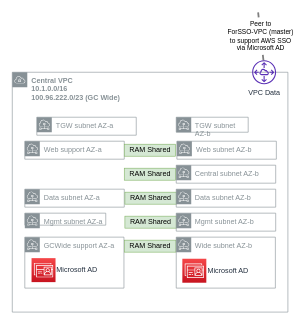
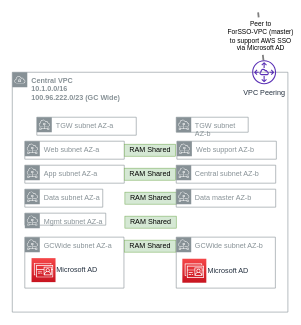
- <mxCell id="22" value="VPC Data" style="outlineConnect=0;fontColor=#232F3E;gradientColor=none;fillColor=#5A30B5;strokeColor=none;dashed=0;verticalLabelPosition=bottom;verticalAlign=top;align=center;html=1;fontSize=12;fontStyle=0;aspect=fixed;pointerEvents=1;shape=mxgraph.aws4.peering;shadow=0;labelPosition=center;" vertex="1" parent="1"><mxGeometry x="420" y="100" width="40" height="40" as="geometry" /></mxCell>
+ <mxCell id="22" value="VPC Peering" style="outlineConnect=0;fontColor=#232F3E;gradientColor=none;fillColor=#5A30B5;strokeColor=none;dashed=0;verticalLabelPosition=bottom;verticalAlign=top;align=center;html=1;fontSize=12;fontStyle=0;aspect=fixed;pointerEvents=1;shape=mxgraph.aws4.peering;shadow=0;labelPosition=center;" vertex="1" parent="1"><mxGeometry x="420" y="100" width="40" height="40" as="geometry" /></mxCell>
- <mxCell id="3" value="Web support AZ-a" style="outlineConnect=0;gradientColor=none;html=1;whiteSpace=wrap;fontSize=12;fontStyle=0;shape=mxgraph.aws4.group;grIcon=mxgraph.aws4.group_subnet;strokeColor=#879196;fillColor=none;verticalAlign=top;align=left;spacingLeft=30;fontColor=#879196;dashed=0;" vertex="1" parent="1"><mxGeometry x="40.868" y="235" width="165.877" height="30" as="geometry" /></mxCell>
+ <mxCell id="3" value="Web subnet AZ-a" style="outlineConnect=0;gradientColor=none;html=1;whiteSpace=wrap;fontSize=12;fontStyle=0;shape=mxgraph.aws4.group;grIcon=mxgraph.aws4.group_subnet;strokeColor=#879196;fillColor=none;verticalAlign=top;align=left;spacingLeft=30;fontColor=#879196;dashed=0;" vertex="1" parent="1"><mxGeometry x="40.868" y="235" width="165.877" height="30" as="geometry" /></mxCell>
- <mxCell id="15" value="Web subnet AZ-b" style="outlineConnect=0;gradientColor=none;html=1;whiteSpace=wrap;fontSize=12;fontStyle=0;shape=mxgraph.aws4.group;grIcon=mxgraph.aws4.group_subnet;strokeColor=#879196;fillColor=none;verticalAlign=top;align=left;spacingLeft=30;fontColor=#879196;dashed=0;" vertex="1" parent="1"><mxGeometry x="294.5" y="235" width="165.877" height="30" as="geometry" /></mxCell>
+ <mxCell id="15" value="Web support AZ-b" style="outlineConnect=0;gradientColor=none;html=1;whiteSpace=wrap;fontSize=12;fontStyle=0;shape=mxgraph.aws4.group;grIcon=mxgraph.aws4.group_subnet;strokeColor=#879196;fillColor=none;verticalAlign=top;align=left;spacingLeft=30;fontColor=#879196;dashed=0;" vertex="1" parent="1"><mxGeometry x="294.5" y="235" width="165.877" height="30" as="geometry" /></mxCell>
+ <mxCell id="4" value="App subnet AZ-a" style="outlineConnect=0;gradientColor=none;html=1;whiteSpace=wrap;fontSize=12;fontStyle=0;shape=mxgraph.aws4.group;grIcon=mxgraph.aws4.group_subnet;strokeColor=#879196;fillColor=none;verticalAlign=top;align=left;spacingLeft=30;fontColor=#879196;dashed=0;" vertex="1" parent="1"><mxGeometry x="40.868" y="275" width="165.877" height="30" as="geometry" /></mxCell>
- <mxCell id="5" value="Data subnet AZ-a" style="outlineConnect=0;gradientColor=none;html=1;whiteSpace=wrap;fontSize=12;fontStyle=0;shape=mxgraph.aws4.group;grIcon=mxgraph.aws4.group_subnet;strokeColor=#879196;fillColor=none;verticalAlign=top;align=left;spacingLeft=30;fontColor=#879196;dashed=0;" vertex="1" parent="1"><mxGeometry x="40.868" y="315" width="165.877" height="30" as="geometry" /></mxCell>
+ <mxCell id="5" value="Data subnet AZ-a" style="outlineConnect=0;gradientColor=none;html=1;whiteSpace=wrap;fontSize=12;fontStyle=0;shape=mxgraph.aws4.group;grIcon=mxgraph.aws4.group_subnet;strokeColor=#879196;fillColor=none;verticalAlign=top;align=left;spacingLeft=30;fontColor=#879196;dashed=0;" vertex="1" parent="1"><mxGeometry x="40.868" y="315" width="130" height="30" as="geometry" /></mxCell>
- <mxCell id="17" value="Data subnet AZ-b" style="outlineConnect=0;gradientColor=none;html=1;whiteSpace=wrap;fontSize=12;fontStyle=0;shape=mxgraph.aws4.group;grIcon=mxgraph.aws4.group_subnet;strokeColor=#879196;fillColor=none;verticalAlign=top;align=left;spacingLeft=30;fontColor=#879196;dashed=0;" vertex="1" parent="1"><mxGeometry x="293.43" y="315" width="165.877" height="30" as="geometry" /></mxCell>
+ <mxCell id="17" value="Data master AZ-b" style="outlineConnect=0;gradientColor=none;html=1;whiteSpace=wrap;fontSize=12;fontStyle=0;shape=mxgraph.aws4.group;grIcon=mxgraph.aws4.group_subnet;strokeColor=#879196;fillColor=none;verticalAlign=top;align=left;spacingLeft=30;fontColor=#879196;dashed=0;" vertex="1" parent="1"><mxGeometry x="293.43" y="315" width="165.877" height="30" as="geometry" /></mxCell>
- <mxCell id="18" value="Mgmt subnet AZ-b" style="outlineConnect=0;gradientColor=none;html=1;whiteSpace=wrap;fontSize=12;fontStyle=0;shape=mxgraph.aws4.group;grIcon=mxgraph.aws4.group_subnet;strokeColor=#879196;fillColor=none;verticalAlign=top;align=left;spacingLeft=30;fontColor=#879196;dashed=0;" vertex="1" parent="1"><mxGeometry x="293.43" y="355" width="165.877" height="30" as="geometry" /></mxCell>
- <mxCell id="12" value="GCWide support AZ-a" style="outlineConnect=0;gradientColor=none;html=1;whiteSpace=wrap;fontSize=12;fontStyle=0;shape=mxgraph.aws4.group;grIcon=mxgraph.aws4.group_subnet;strokeColor=#879196;fillColor=none;verticalAlign=top;align=left;spacingLeft=30;fontColor=#879196;dashed=0;" vertex="1" parent="1"><mxGeometry x="40.868" y="395" width="165.342" height="85" as="geometry" /></mxCell>
+ <mxCell id="12" value="GCWide subnet AZ-a" style="outlineConnect=0;gradientColor=none;html=1;whiteSpace=wrap;fontSize=12;fontStyle=0;shape=mxgraph.aws4.group;grIcon=mxgraph.aws4.group_subnet;strokeColor=#879196;fillColor=none;verticalAlign=top;align=left;spacingLeft=30;fontColor=#879196;dashed=0;" vertex="1" parent="1"><mxGeometry x="40.868" y="395" width="165.342" height="85" as="geometry" /></mxCell>
- <mxCell id="19" value="Wide subnet AZ-b" style="outlineConnect=0;gradientColor=none;html=1;whiteSpace=wrap;fontSize=12;fontStyle=0;shape=mxgraph.aws4.group;grIcon=mxgraph.aws4.group_subnet;strokeColor=#879196;fillColor=none;verticalAlign=top;align=left;spacingLeft=30;fontColor=#879196;dashed=0;" vertex="1" parent="1"><mxGeometry x="293.43" y="395" width="165.342" height="85" as="geometry" /></mxCell>
+ <mxCell id="19" value="GCWide subnet AZ-b" style="outlineConnect=0;gradientColor=none;html=1;whiteSpace=wrap;fontSize=12;fontStyle=0;shape=mxgraph.aws4.group;grIcon=mxgraph.aws4.group_subnet;strokeColor=#879196;fillColor=none;verticalAlign=top;align=left;spacingLeft=30;fontColor=#879196;dashed=0;" vertex="1" parent="1"><mxGeometry x="293.43" y="395" width="165.342" height="85" as="geometry" /></mxCell>
